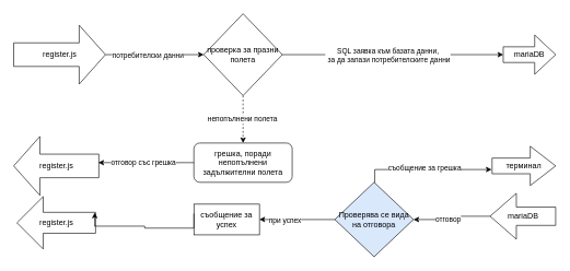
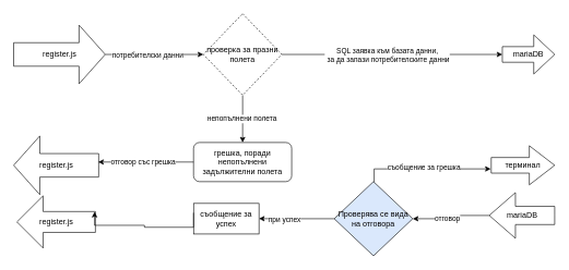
- <mxCell id="9" value="проверка за празни полета" style="rhombus;whiteSpace=wrap;html=1;shadow=0;dashed=0;" vertex="1" parent="1"><mxGeometry x="310" y="20.5" width="120" height="125" as="geometry" /></mxCell>
+ <mxCell id="9" value="проверка за празни полета" style="rhombus;whiteSpace=wrap;html=1;shadow=0;dashed=1;" vertex="1" parent="1"><mxGeometry x="310" y="20.5" width="120" height="125" as="geometry" /></mxCell>
- <mxCell id="5" value="" style="edgeStyle=orthogonalEdgeStyle;rounded=0;orthogonalLoop=1;jettySize=auto;html=1;dashed=1;" edge="1" parent="1" source="9" target="11"><mxGeometry relative="1" as="geometry" /></mxCell>
+ <mxCell id="5" value="" style="edgeStyle=orthogonalEdgeStyle;rounded=0;orthogonalLoop=1;jettySize=auto;html=1;" edge="1" parent="1" source="9" target="11"><mxGeometry relative="1" as="geometry" /></mxCell>
